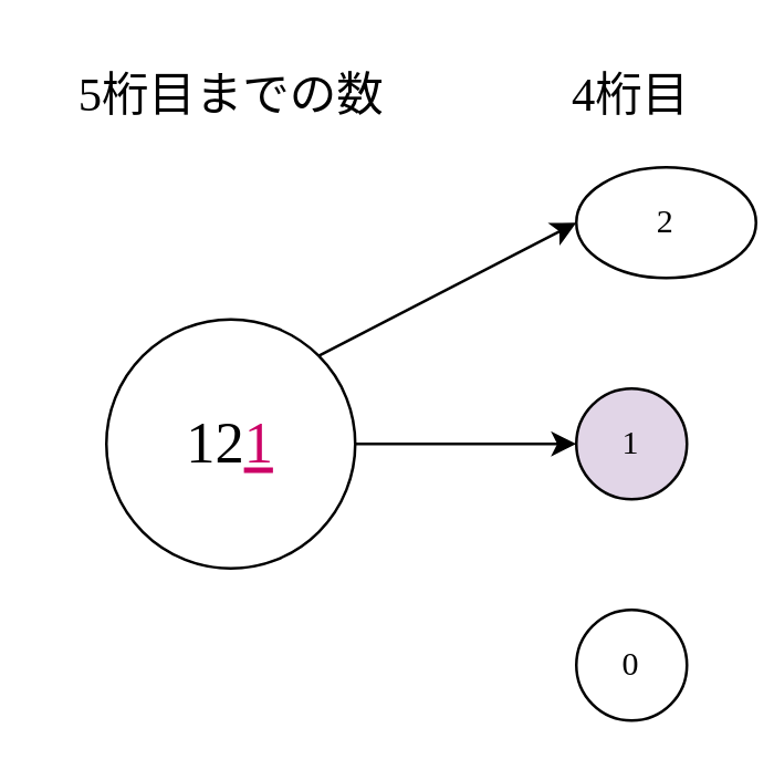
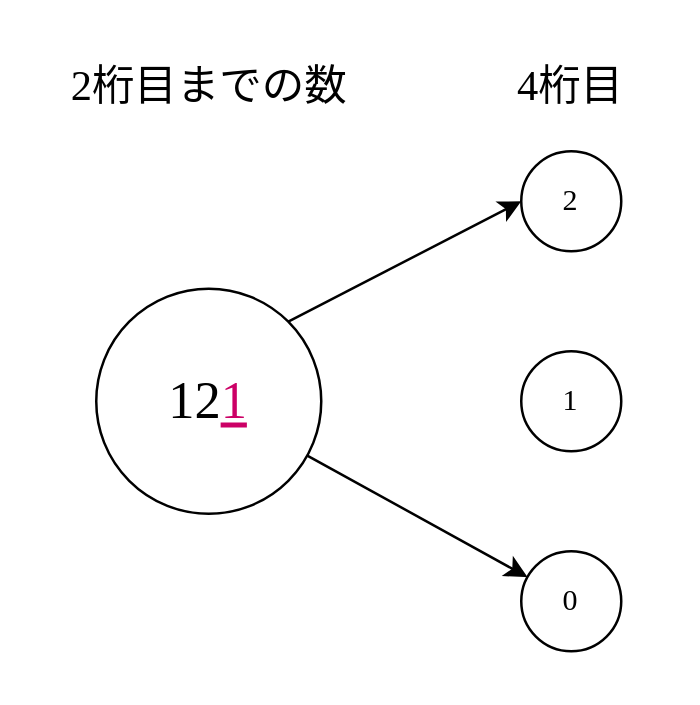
- <mxCell id="9" value="5桁目までの数" style="text;html=1;strokeColor=none;fillColor=none;align=center;verticalAlign=middle;whiteSpace=wrap;rounded=0;fontFamily=メイリオ;fontSource=https%3A%2F%2Ffonts.googleapis.com%2Fcss%3Ffamily%3D%25E3%2583%25A1%25E3%2582%25A4%25E3%2583%25AA%25E3%2582%25AA;fontSize=17;" vertex="1" parent="1"><mxGeometry x="20.5" y="20" width="125" height="30" as="geometry" /></mxCell>
+ <mxCell id="9" value="2桁目までの数" style="text;html=1;strokeColor=none;fillColor=none;align=center;verticalAlign=middle;whiteSpace=wrap;rounded=0;fontFamily=メイリオ;fontSource=https%3A%2F%2Ffonts.googleapis.com%2Fcss%3Ffamily%3D%25E3%2583%25A1%25E3%2582%25A4%25E3%2583%25AA%25E3%2582%25AA;fontSize=17;" vertex="1" parent="1"><mxGeometry x="20.5" y="20" width="125" height="30" as="geometry" /></mxCell>
- <mxCell id="8" value="2" style="ellipse;whiteSpace=wrap;html=1;aspect=fixed;fontFamily=メイリオ;fontSource=https%3A%2F%2Ffonts.googleapis.com%2Fcss%3Ffamily%3D%25E3%2583%25A1%25E3%2582%25A4%25E3%2583%25AA%25E3%2582%25AA;" vertex="1" parent="1"><mxGeometry x="208" y="60" width="65" height="40" as="geometry" /></mxCell>
+ <mxCell id="8" value="2" style="ellipse;whiteSpace=wrap;html=1;aspect=fixed;fontFamily=メイリオ;fontSource=https%3A%2F%2Ffonts.googleapis.com%2Fcss%3Ffamily%3D%25E3%2583%25A1%25E3%2582%25A4%25E3%2583%25AA%25E3%2582%25AA;" vertex="1" parent="1"><mxGeometry x="208" y="60" width="40" height="40" as="geometry" /></mxCell>
- <mxCell id="5" style="edgeStyle=none;html=1;entryX=0;entryY=0.5;entryDx=0;entryDy=0;fontFamily=メイリオ;fontSource=https%3A%2F%2Ffonts.googleapis.com%2Fcss%3Ffamily%3D%25E3%2583%25A1%25E3%2582%25A4%25E3%2583%25AA%25E3%2582%25AA;" edge="1" parent="1" source="3" target="7"><mxGeometry relative="1" as="geometry" /></mxCell>
+ <mxCell id="5" style="edgeStyle=none;html=1;fontFamily=メイリオ;fontSource=https%3A%2F%2Ffonts.googleapis.com%2Fcss%3Ffamily%3D%25E3%2583%25A1%25E3%2582%25A4%25E3%2583%25AA%25E3%2582%25AA;" edge="1" parent="1" source="3" target="6"><mxGeometry relative="1" as="geometry" /></mxCell>
- <mxCell id="7" value="1" style="ellipse;whiteSpace=wrap;html=1;aspect=fixed;fontFamily=メイリオ;fontSource=https%3A%2F%2Ffonts.googleapis.com%2Fcss%3Ffamily%3D%25E3%2583%25A1%25E3%2582%25A4%25E3%2583%25AA%25E3%2582%25AA;fillColor=#e1d5e7;" vertex="1" parent="1"><mxGeometry x="208" y="140" width="40" height="40" as="geometry" /></mxCell>
+ <mxCell id="7" value="1" style="ellipse;whiteSpace=wrap;html=1;aspect=fixed;fontFamily=メイリオ;fontSource=https%3A%2F%2Ffonts.googleapis.com%2Fcss%3Ffamily%3D%25E3%2583%25A1%25E3%2582%25A4%25E3%2583%25AA%25E3%2582%25AA;" vertex="1" parent="1"><mxGeometry x="208" y="140" width="40" height="40" as="geometry" /></mxCell>
